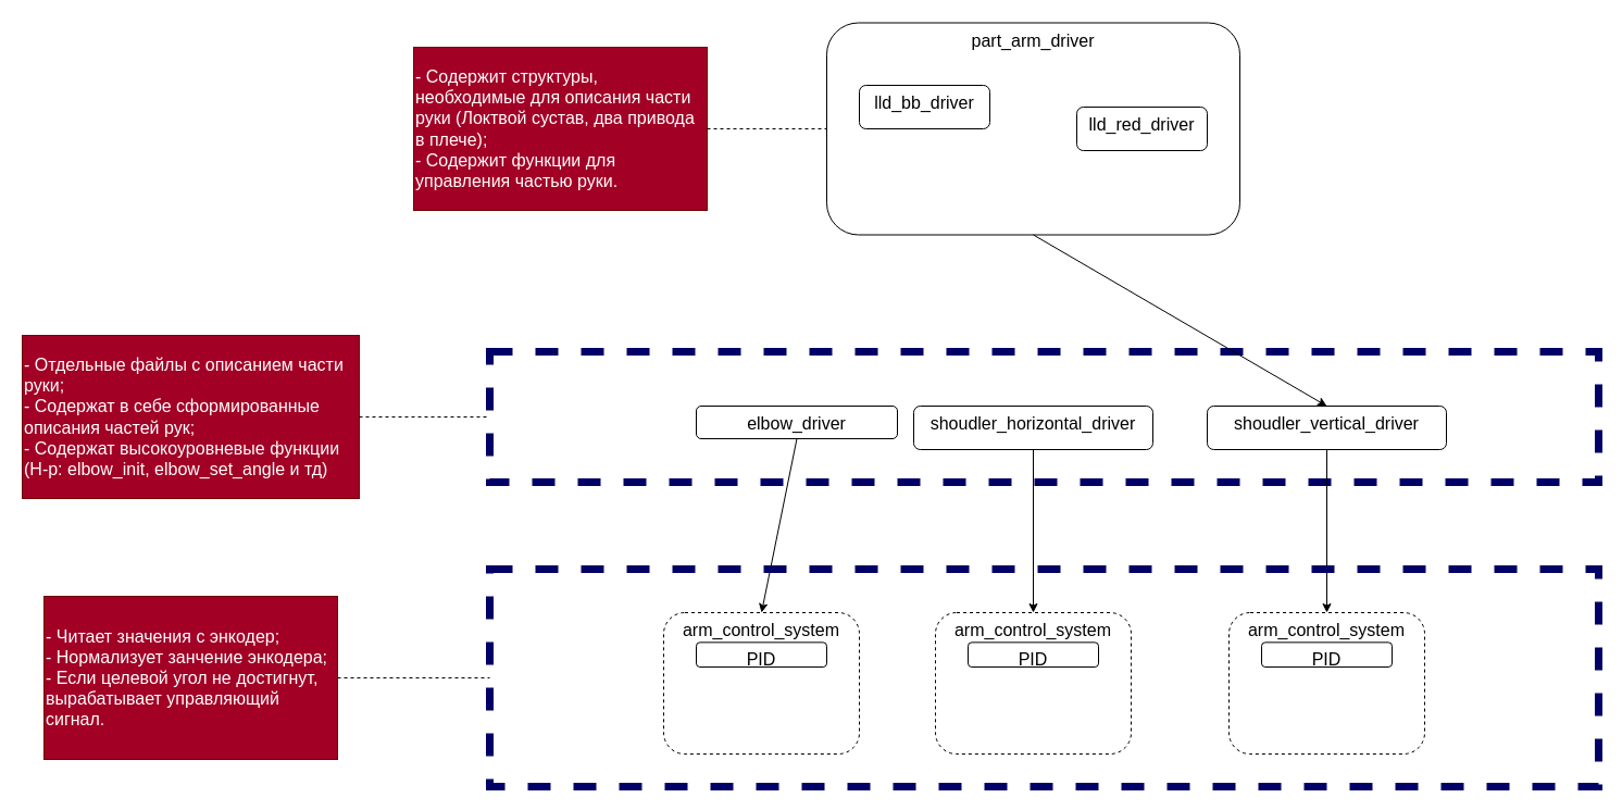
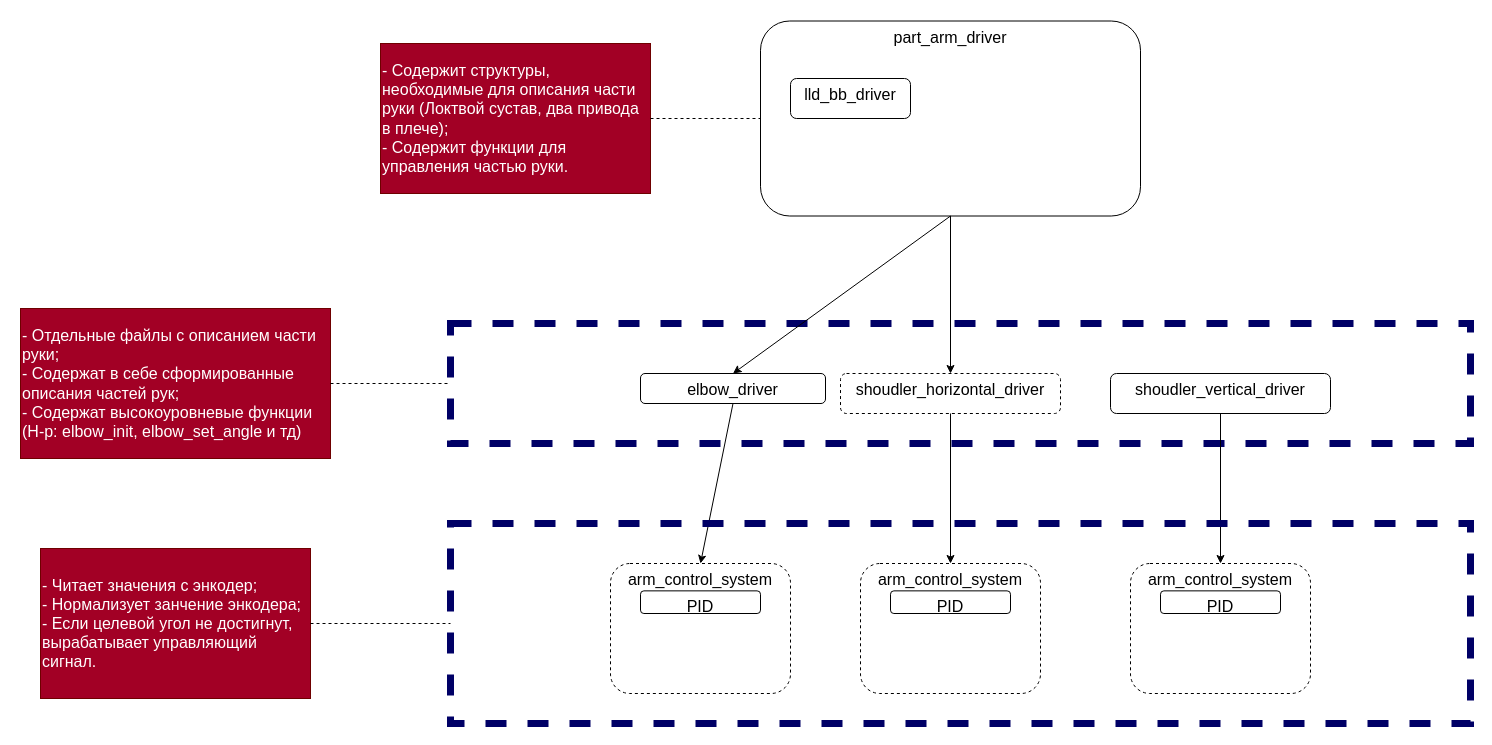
- <mxCell id="22" value="lld_red_driver" style="rounded=1;whiteSpace=wrap;html=1;fontSize=16;verticalAlign=top;" vertex="1" parent="1"><mxGeometry x="990" y="98" width="120" height="40" as="geometry" /></mxCell>
+ <mxCell id="8" value="" style="edgeStyle=none;html=1;fontSize=16;entryX=0.5;entryY=0;entryDx=0;entryDy=0;exitX=0.5;exitY=1;exitDx=0;exitDy=0;" edge="1" parent="1" source="3" target="9"><mxGeometry relative="1" as="geometry"><mxPoint x="949.503" y="298" as="sourcePoint" /><mxPoint x="780" y="443" as="targetPoint" /></mxGeometry></mxCell>
- <mxCell id="6" value="" style="edgeStyle=none;html=1;fontSize=16;entryX=0.5;entryY=0;entryDx=0;entryDy=0;exitX=0.5;exitY=1;exitDx=0;exitDy=0;" edge="1" parent="1" source="3" target="11"><mxGeometry relative="1" as="geometry"><mxPoint x="950.003" y="298" as="sourcePoint" /><mxPoint x="1220" y="363" as="targetPoint" /></mxGeometry></mxCell>
+ <mxCell id="7" value="" style="edgeStyle=none;html=1;fontSize=16;entryX=0.5;entryY=0;entryDx=0;entryDy=0;exitX=0.5;exitY=1;exitDx=0;exitDy=0;" edge="1" parent="1" source="3" target="10"><mxGeometry relative="1" as="geometry"><mxPoint x="949.503" y="298" as="sourcePoint" /><mxPoint x="950" y="443" as="targetPoint" /></mxGeometry></mxCell>
- <mxCell id="10" value="shoudler_horizontal_driver" style="rounded=1;whiteSpace=wrap;html=1;fontSize=16;verticalAlign=top;" vertex="1" parent="1"><mxGeometry x="840" y="373" width="220" height="40" as="geometry" /></mxCell>
+ <mxCell id="10" value="shoudler_horizontal_driver" style="rounded=1;whiteSpace=wrap;html=1;fontSize=16;verticalAlign=top;dashed=1;" vertex="1" parent="1"><mxGeometry x="840" y="373" width="220" height="40" as="geometry" /></mxCell>
